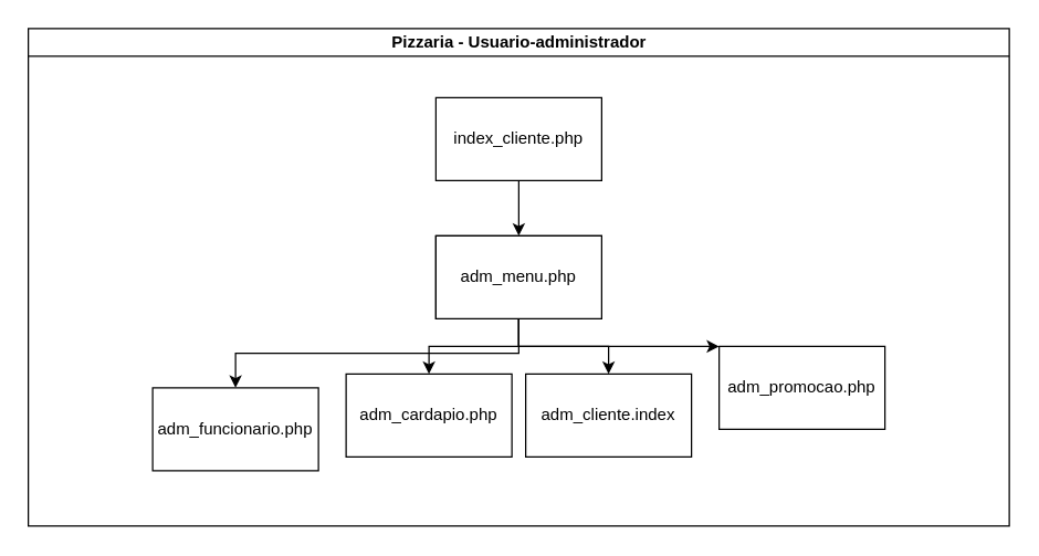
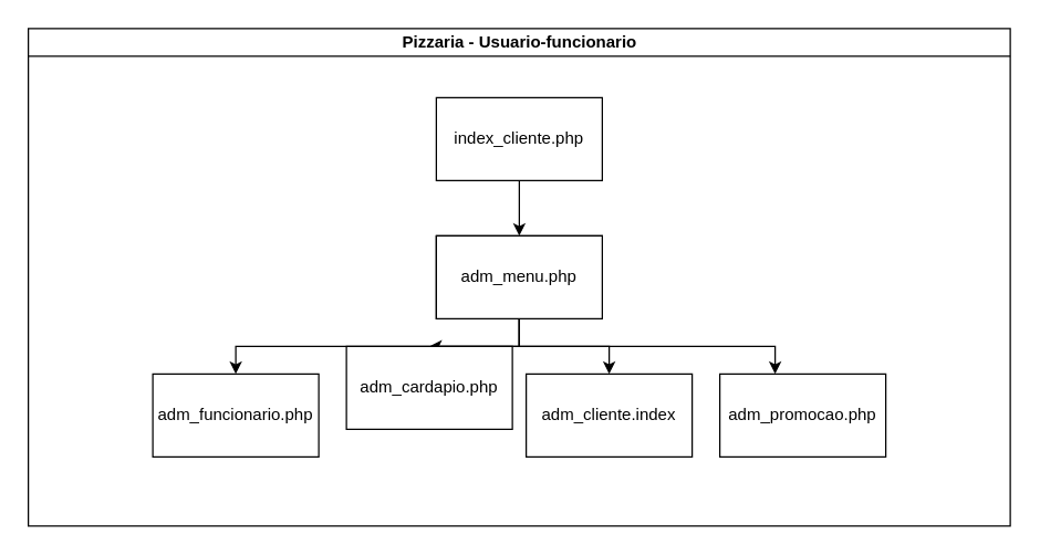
- <mxCell id="2" value="Pizzaria - Usuario-administrador" style="swimlane;html=1;startSize=20;horizontal=1;containerType=tree;glass=0;" parent="1" vertex="1"><mxGeometry x="20" y="20" width="710" height="360" as="geometry" /></mxCell>
+ <mxCell id="2" value="Pizzaria - Usuario-funcionario" style="swimlane;html=1;startSize=20;horizontal=1;containerType=tree;glass=0;" parent="1" vertex="1"><mxGeometry x="20" y="20" width="710" height="360" as="geometry" /></mxCell>
- <mxCell id="14" value="adm_promocao.php" style="rounded=0;whiteSpace=wrap;html=1;" vertex="1" parent="2"><mxGeometry x="500" y="230" width="120" height="60" as="geometry" /></mxCell>
+ <mxCell id="14" value="adm_promocao.php" style="rounded=0;whiteSpace=wrap;html=1;" vertex="1" parent="2"><mxGeometry x="500" y="250" width="120" height="60" as="geometry" /></mxCell>
- <mxCell id="10" value="adm_cardapio.php" style="rounded=0;whiteSpace=wrap;html=1;" vertex="1" parent="2"><mxGeometry x="230" y="250" width="120" height="60" as="geometry" /></mxCell>
+ <mxCell id="10" value="adm_cardapio.php" style="rounded=0;whiteSpace=wrap;html=1;" vertex="1" parent="2"><mxGeometry x="230" y="230" width="120" height="60" as="geometry" /></mxCell>
- <mxCell id="8" value="adm_funcionario.php" style="rounded=0;whiteSpace=wrap;html=1;" vertex="1" parent="2"><mxGeometry x="90" y="260" width="120" height="60" as="geometry" /></mxCell>
+ <mxCell id="8" value="adm_funcionario.php" style="rounded=0;whiteSpace=wrap;html=1;" vertex="1" parent="2"><mxGeometry x="90" y="250" width="120" height="60" as="geometry" /></mxCell>
